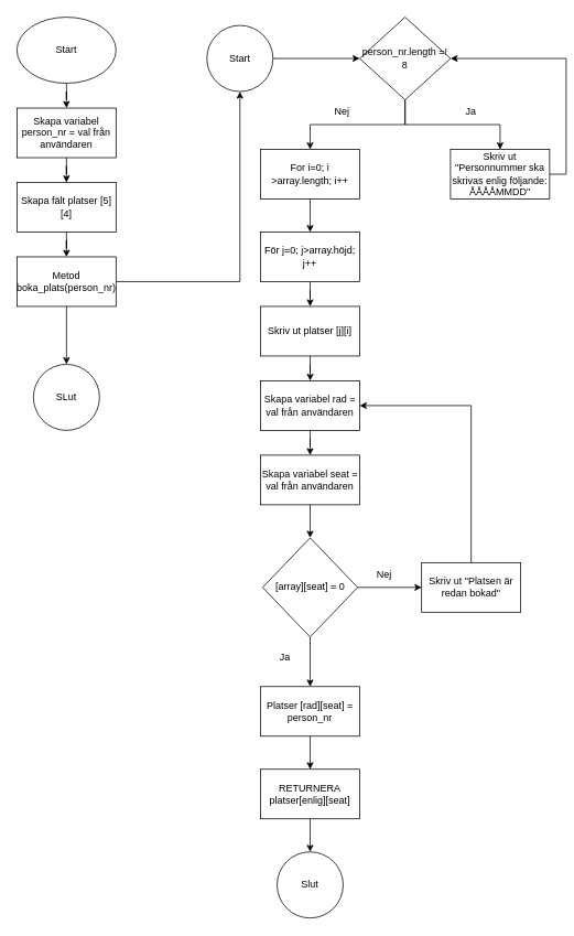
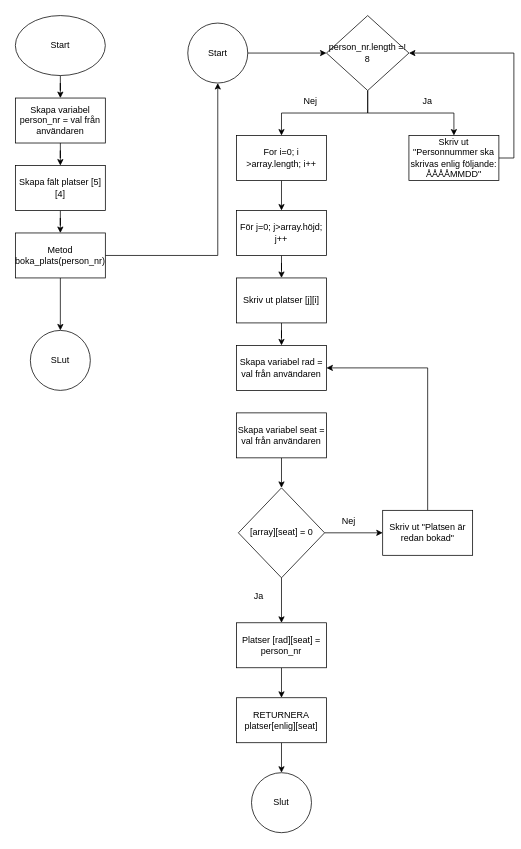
- <mxCell id="23" value="" style="edgeStyle=orthogonalEdgeStyle;rounded=0;orthogonalLoop=1;jettySize=auto;html=1;" edge="1" parent="1" source="24" target="26"><mxGeometry relative="1" as="geometry" /></mxCell>
